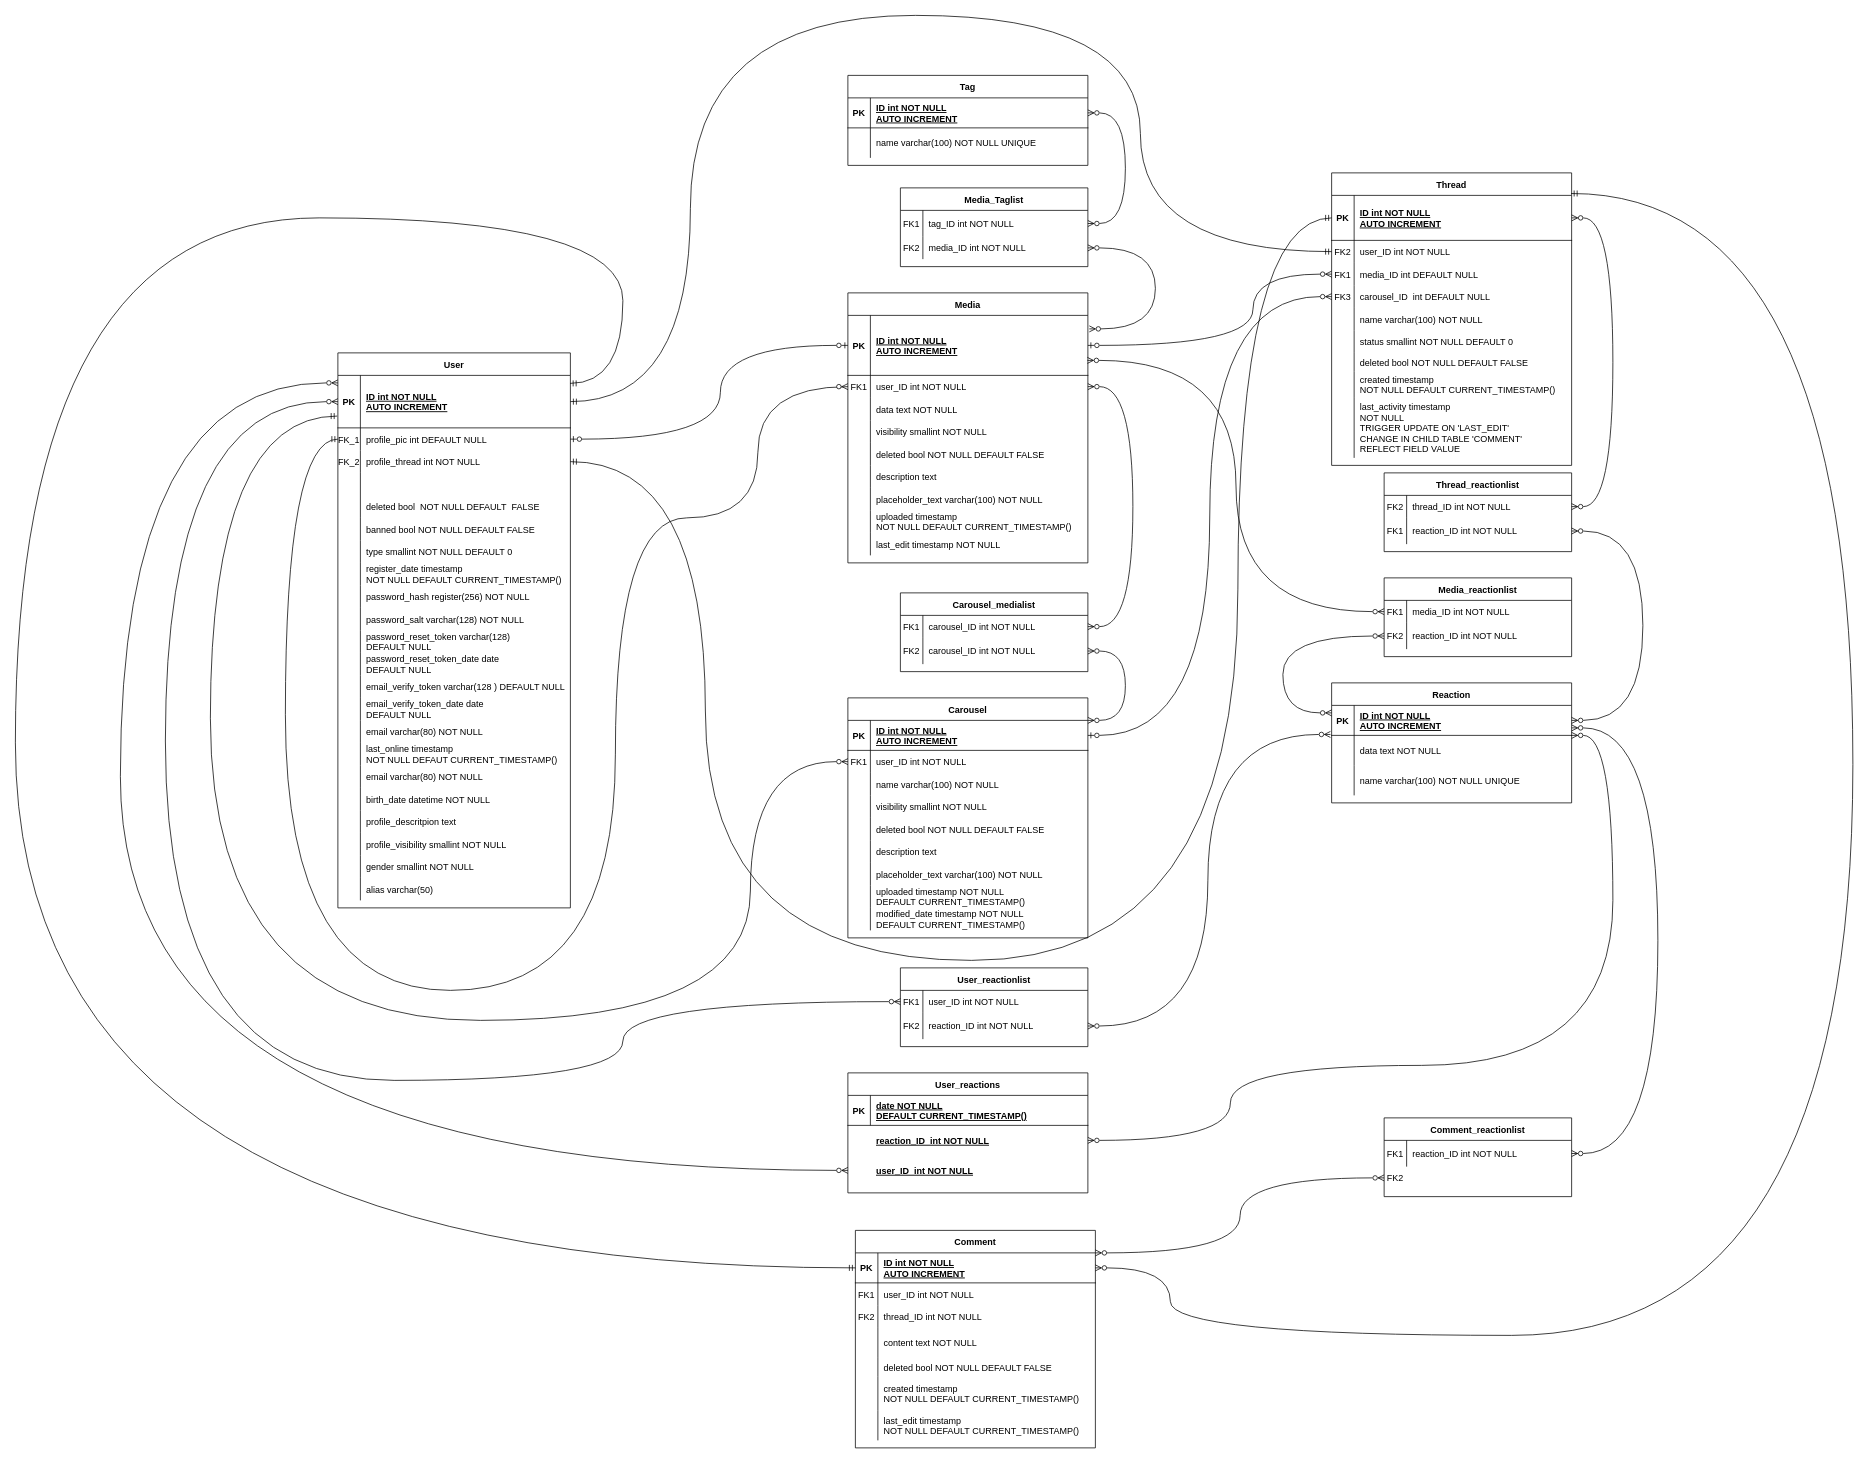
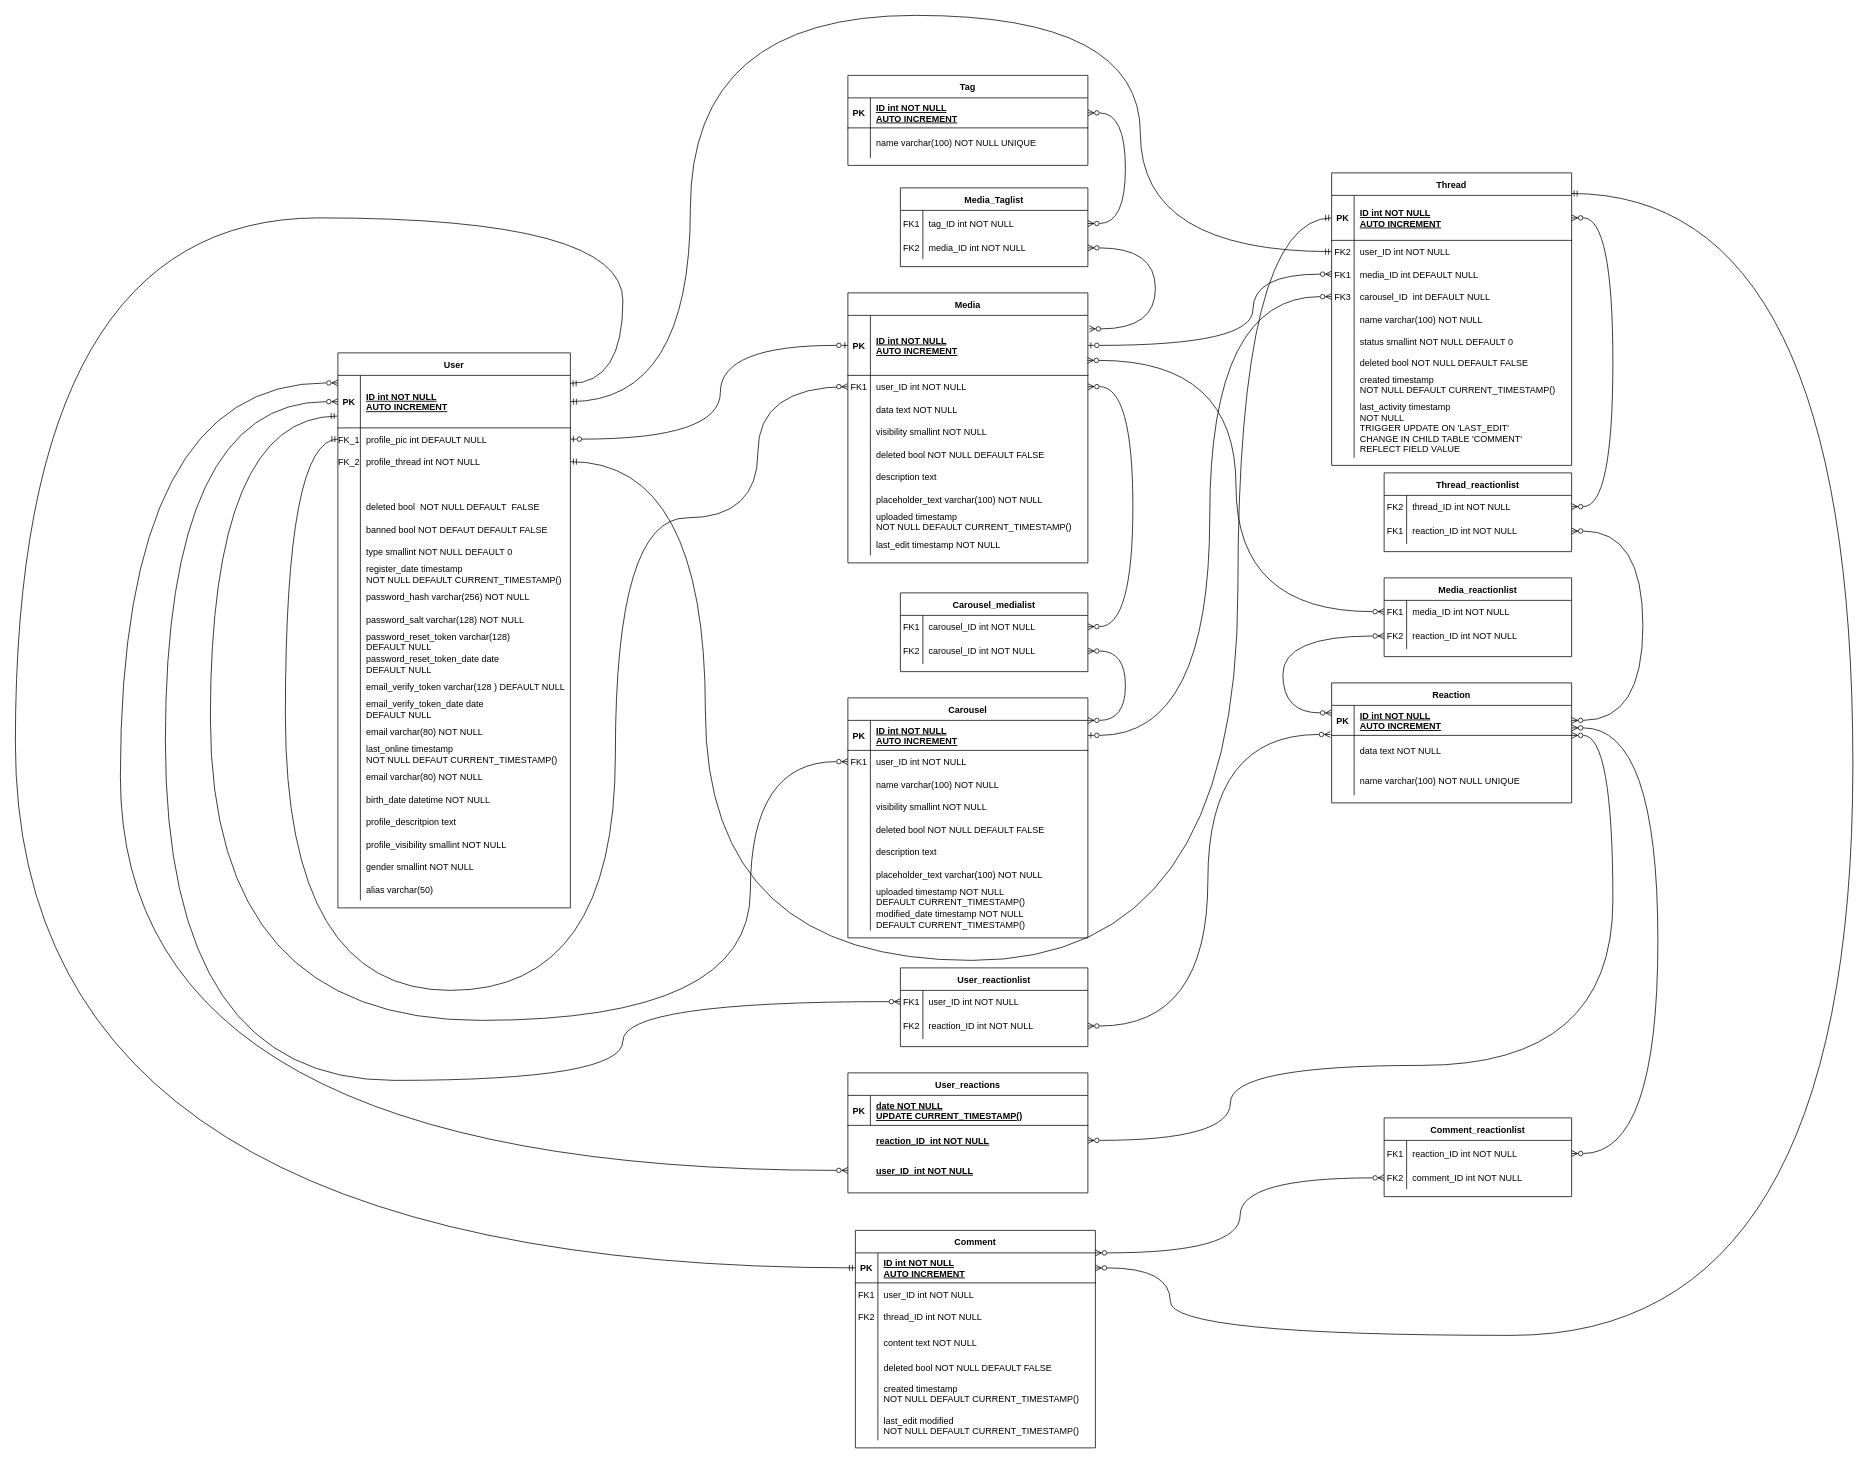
- <mxCell id="48" value="banned bool NOT NULL DEFAULT FALSE" style="shape=partialRectangle;overflow=hidden;connectable=0;fillColor=none;top=0;left=0;bottom=0;right=0;align=left;spacingLeft=6;" parent="46" vertex="1"><mxGeometry x="30" width="280" height="30" as="geometry"><mxRectangle width="280" height="30" as="alternateBounds" /></mxGeometry></mxCell>
+ <mxCell id="48" value="banned bool NOT DEFAUT DEFAULT FALSE" style="shape=partialRectangle;overflow=hidden;connectable=0;fillColor=none;top=0;left=0;bottom=0;right=0;align=left;spacingLeft=6;" parent="46" vertex="1"><mxGeometry x="30" width="280" height="30" as="geometry"><mxRectangle width="280" height="30" as="alternateBounds" /></mxGeometry></mxCell>
- <mxCell id="57" value="password_hash register(256) NOT NULL" style="shape=partialRectangle;overflow=hidden;connectable=0;fillColor=none;top=0;left=0;bottom=0;right=0;align=left;spacingLeft=6;" parent="55" vertex="1"><mxGeometry x="30" width="280" height="30" as="geometry"><mxRectangle width="280" height="30" as="alternateBounds" /></mxGeometry></mxCell>
+ <mxCell id="57" value="password_hash varchar(256) NOT NULL" style="shape=partialRectangle;overflow=hidden;connectable=0;fillColor=none;top=0;left=0;bottom=0;right=0;align=left;spacingLeft=6;" parent="55" vertex="1"><mxGeometry x="30" width="280" height="30" as="geometry"><mxRectangle width="280" height="30" as="alternateBounds" /></mxGeometry></mxCell>
- <mxCell id="237" value="date NOT NULL &#10;DEFAULT CURRENT_TIMESTAMP()" style="shape=partialRectangle;overflow=hidden;connectable=0;fillColor=none;top=0;left=0;bottom=0;right=0;align=left;spacingLeft=6;fontStyle=5;" parent="235" vertex="1"><mxGeometry x="30" width="290" height="40" as="geometry"><mxRectangle width="290" height="40" as="alternateBounds" /></mxGeometry></mxCell>
+ <mxCell id="237" value="date NOT NULL &#10;UPDATE CURRENT_TIMESTAMP()" style="shape=partialRectangle;overflow=hidden;connectable=0;fillColor=none;top=0;left=0;bottom=0;right=0;align=left;spacingLeft=6;fontStyle=5;" parent="235" vertex="1"><mxGeometry x="30" width="290" height="40" as="geometry"><mxRectangle width="290" height="40" as="alternateBounds" /></mxGeometry></mxCell>
+ <mxCell id="212" value="comment_ID int NOT NULL" style="shape=partialRectangle;overflow=hidden;connectable=0;fillColor=none;top=0;left=0;bottom=0;right=0;align=left;spacingLeft=6;" parent="210" vertex="1"><mxGeometry x="30" width="220" height="30" as="geometry"><mxRectangle width="220" height="30" as="alternateBounds" /></mxGeometry></mxCell>
- <mxCell id="156" value="last_edit timestamp&#10;NOT NULL DEFAULT CURRENT_TIMESTAMP()" style="shape=partialRectangle;overflow=hidden;connectable=0;fillColor=none;top=0;left=0;bottom=0;right=0;align=left;spacingLeft=6;" parent="154" vertex="1"><mxGeometry x="30" width="290" height="40" as="geometry"><mxRectangle width="290" height="40" as="alternateBounds" /></mxGeometry></mxCell>
+ <mxCell id="156" value="last_edit modified&#10;NOT NULL DEFAULT CURRENT_TIMESTAMP()" style="shape=partialRectangle;overflow=hidden;connectable=0;fillColor=none;top=0;left=0;bottom=0;right=0;align=left;spacingLeft=6;" parent="154" vertex="1"><mxGeometry x="30" width="290" height="40" as="geometry"><mxRectangle width="290" height="40" as="alternateBounds" /></mxGeometry></mxCell>
